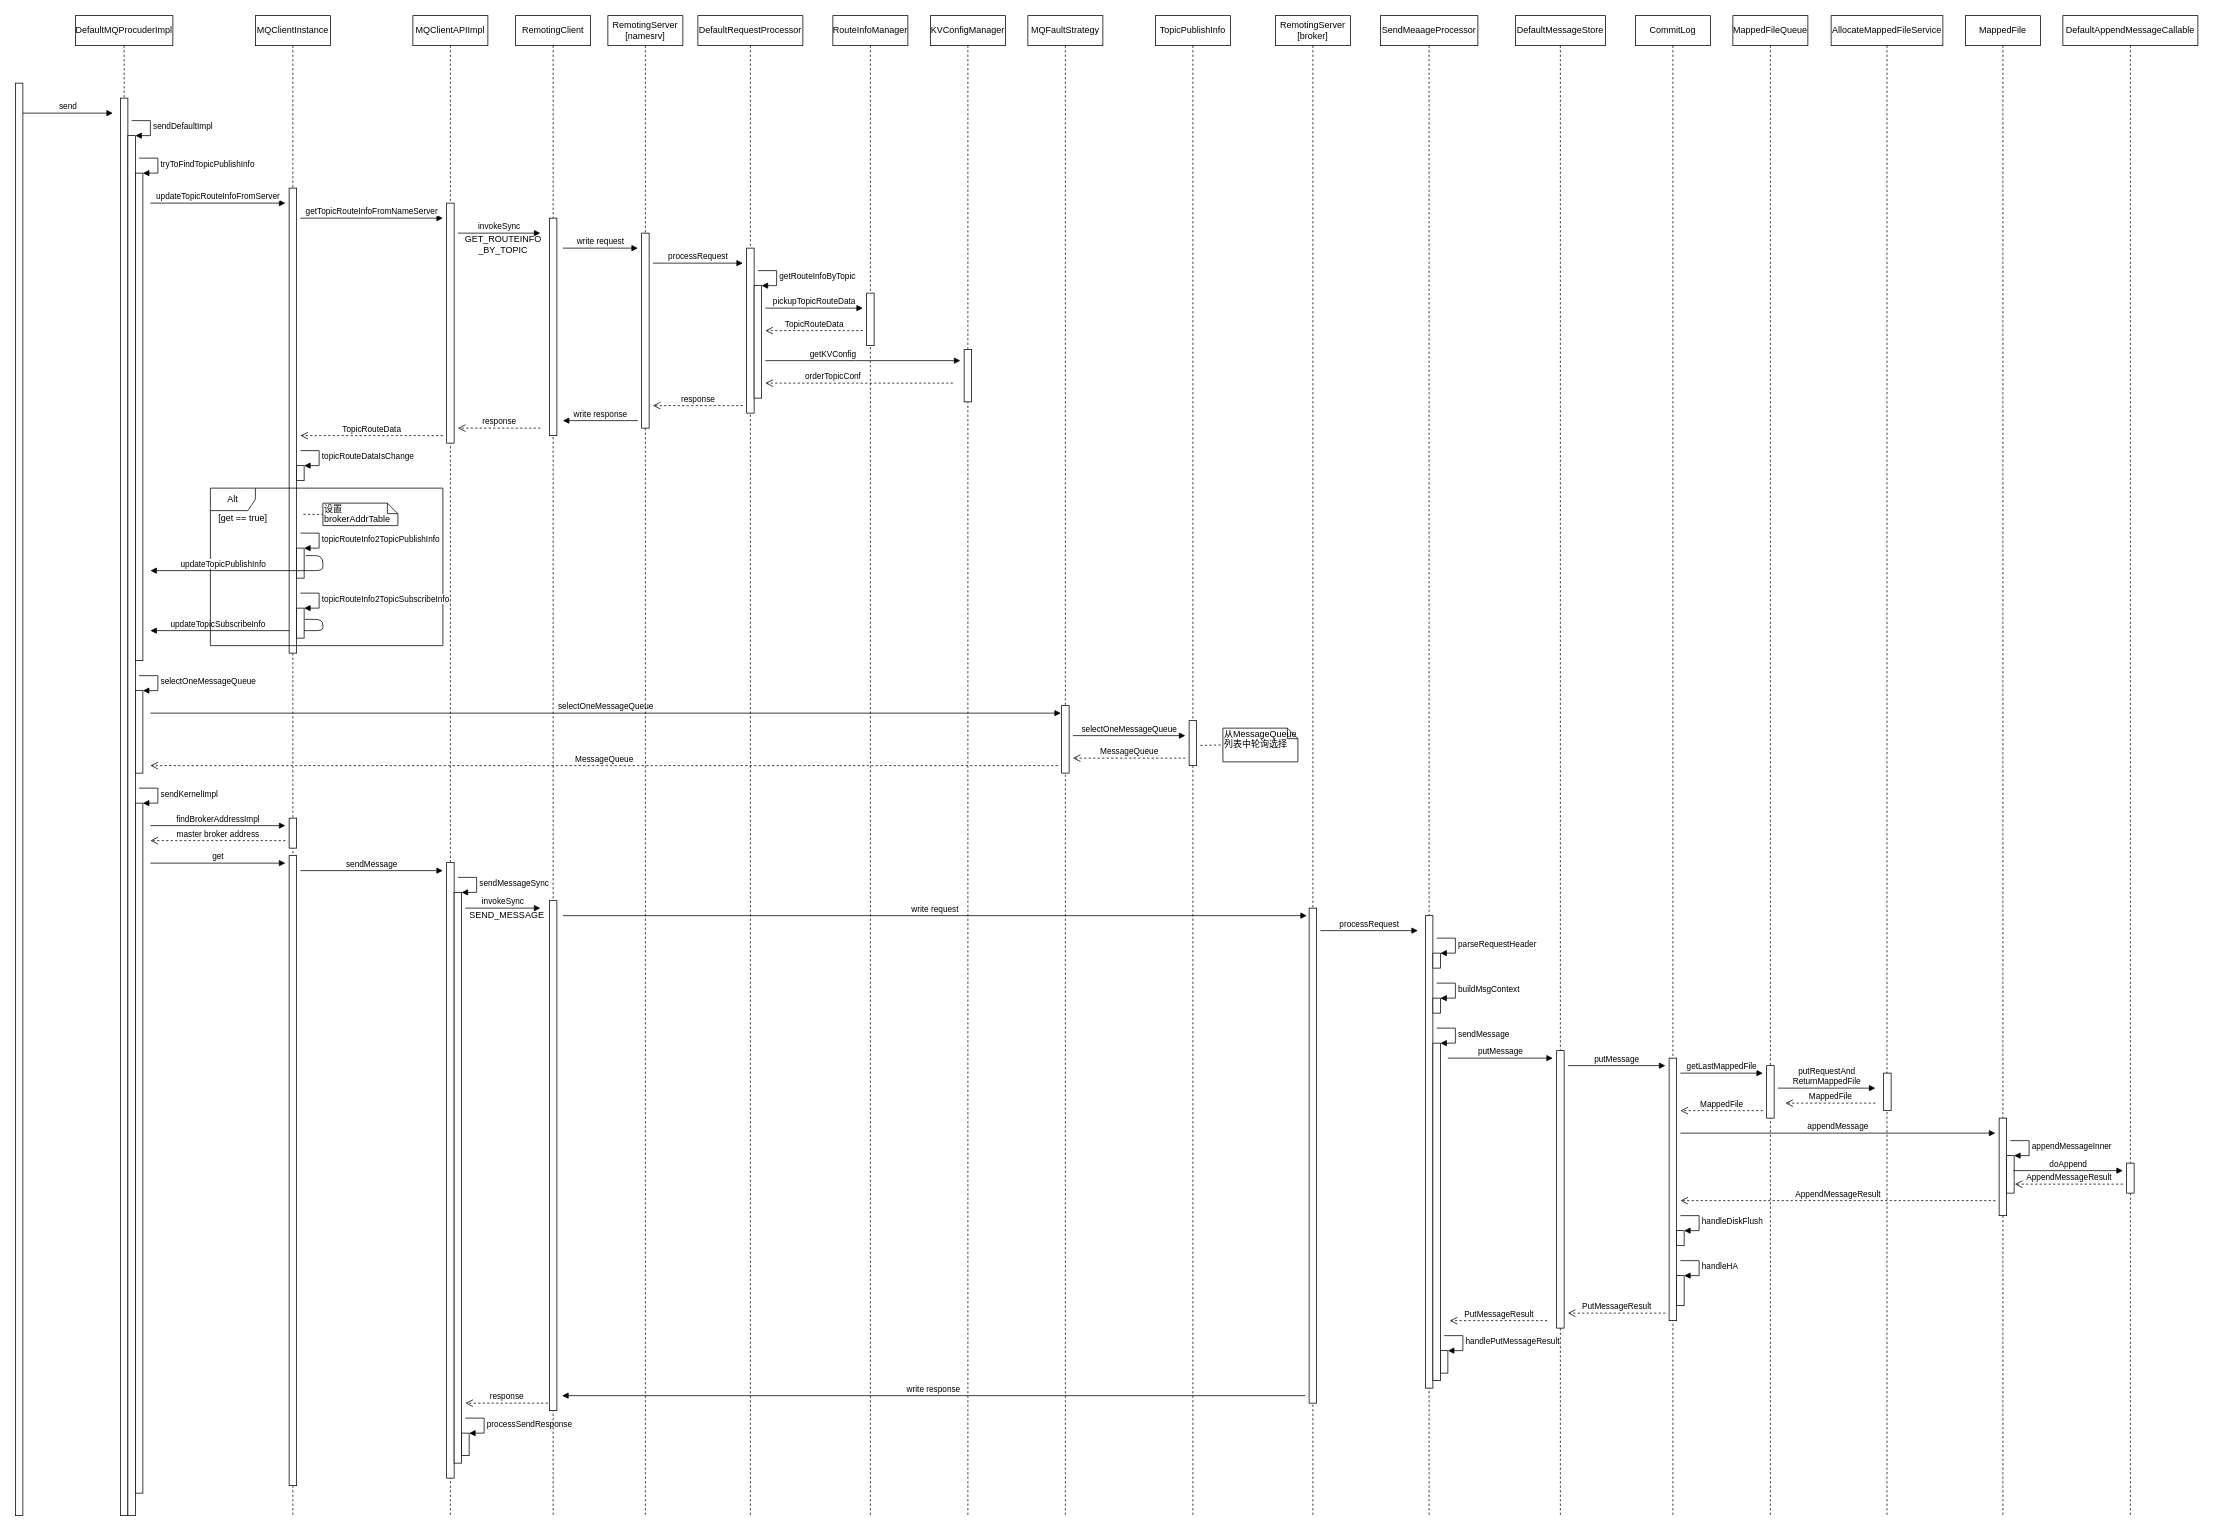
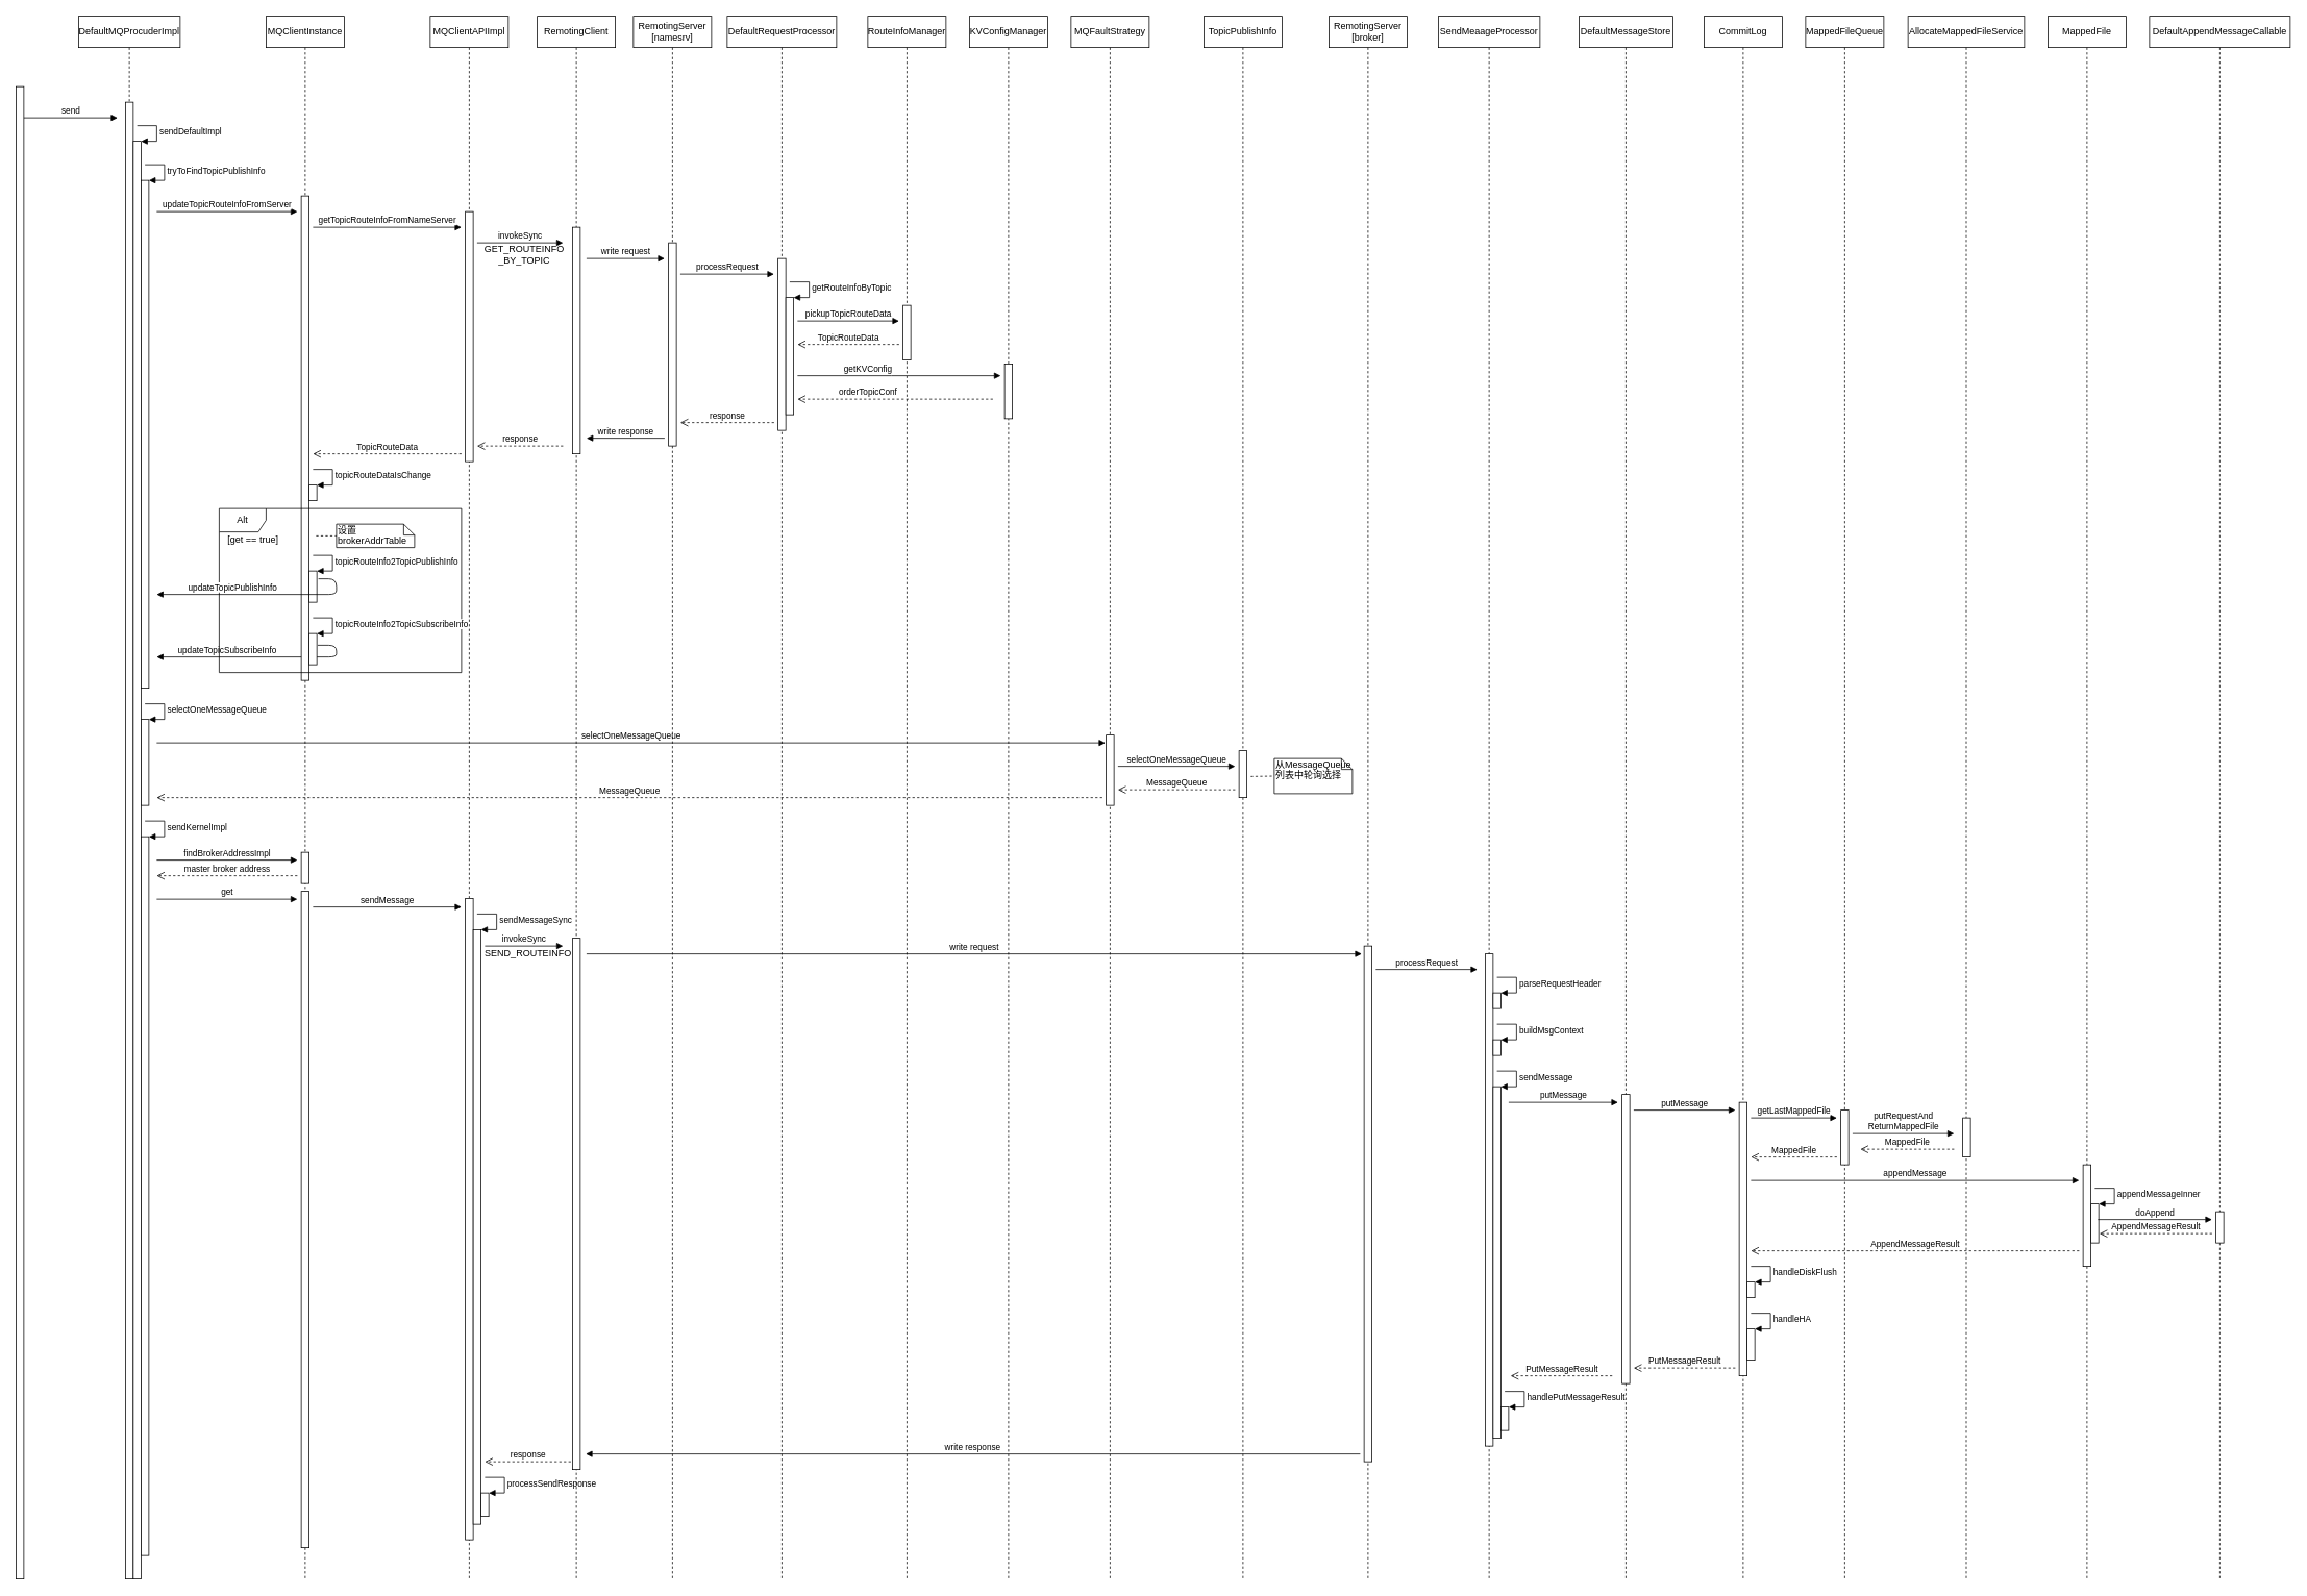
- <mxCell id="80" value="SEND_MESSAGE" style="text;html=1;align=center;verticalAlign=middle;resizable=0;points=[];;autosize=1;" parent="1" vertex="1"><mxGeometry x="620" y="1210" width="110" height="20" as="geometry" /></mxCell>
+ <mxCell id="80" value="SEND_ROUTEINFO" style="text;html=1;align=center;verticalAlign=middle;resizable=0;points=[];;autosize=1;" parent="1" vertex="1"><mxGeometry x="620" y="1210" width="110" height="20" as="geometry" /></mxCell>
